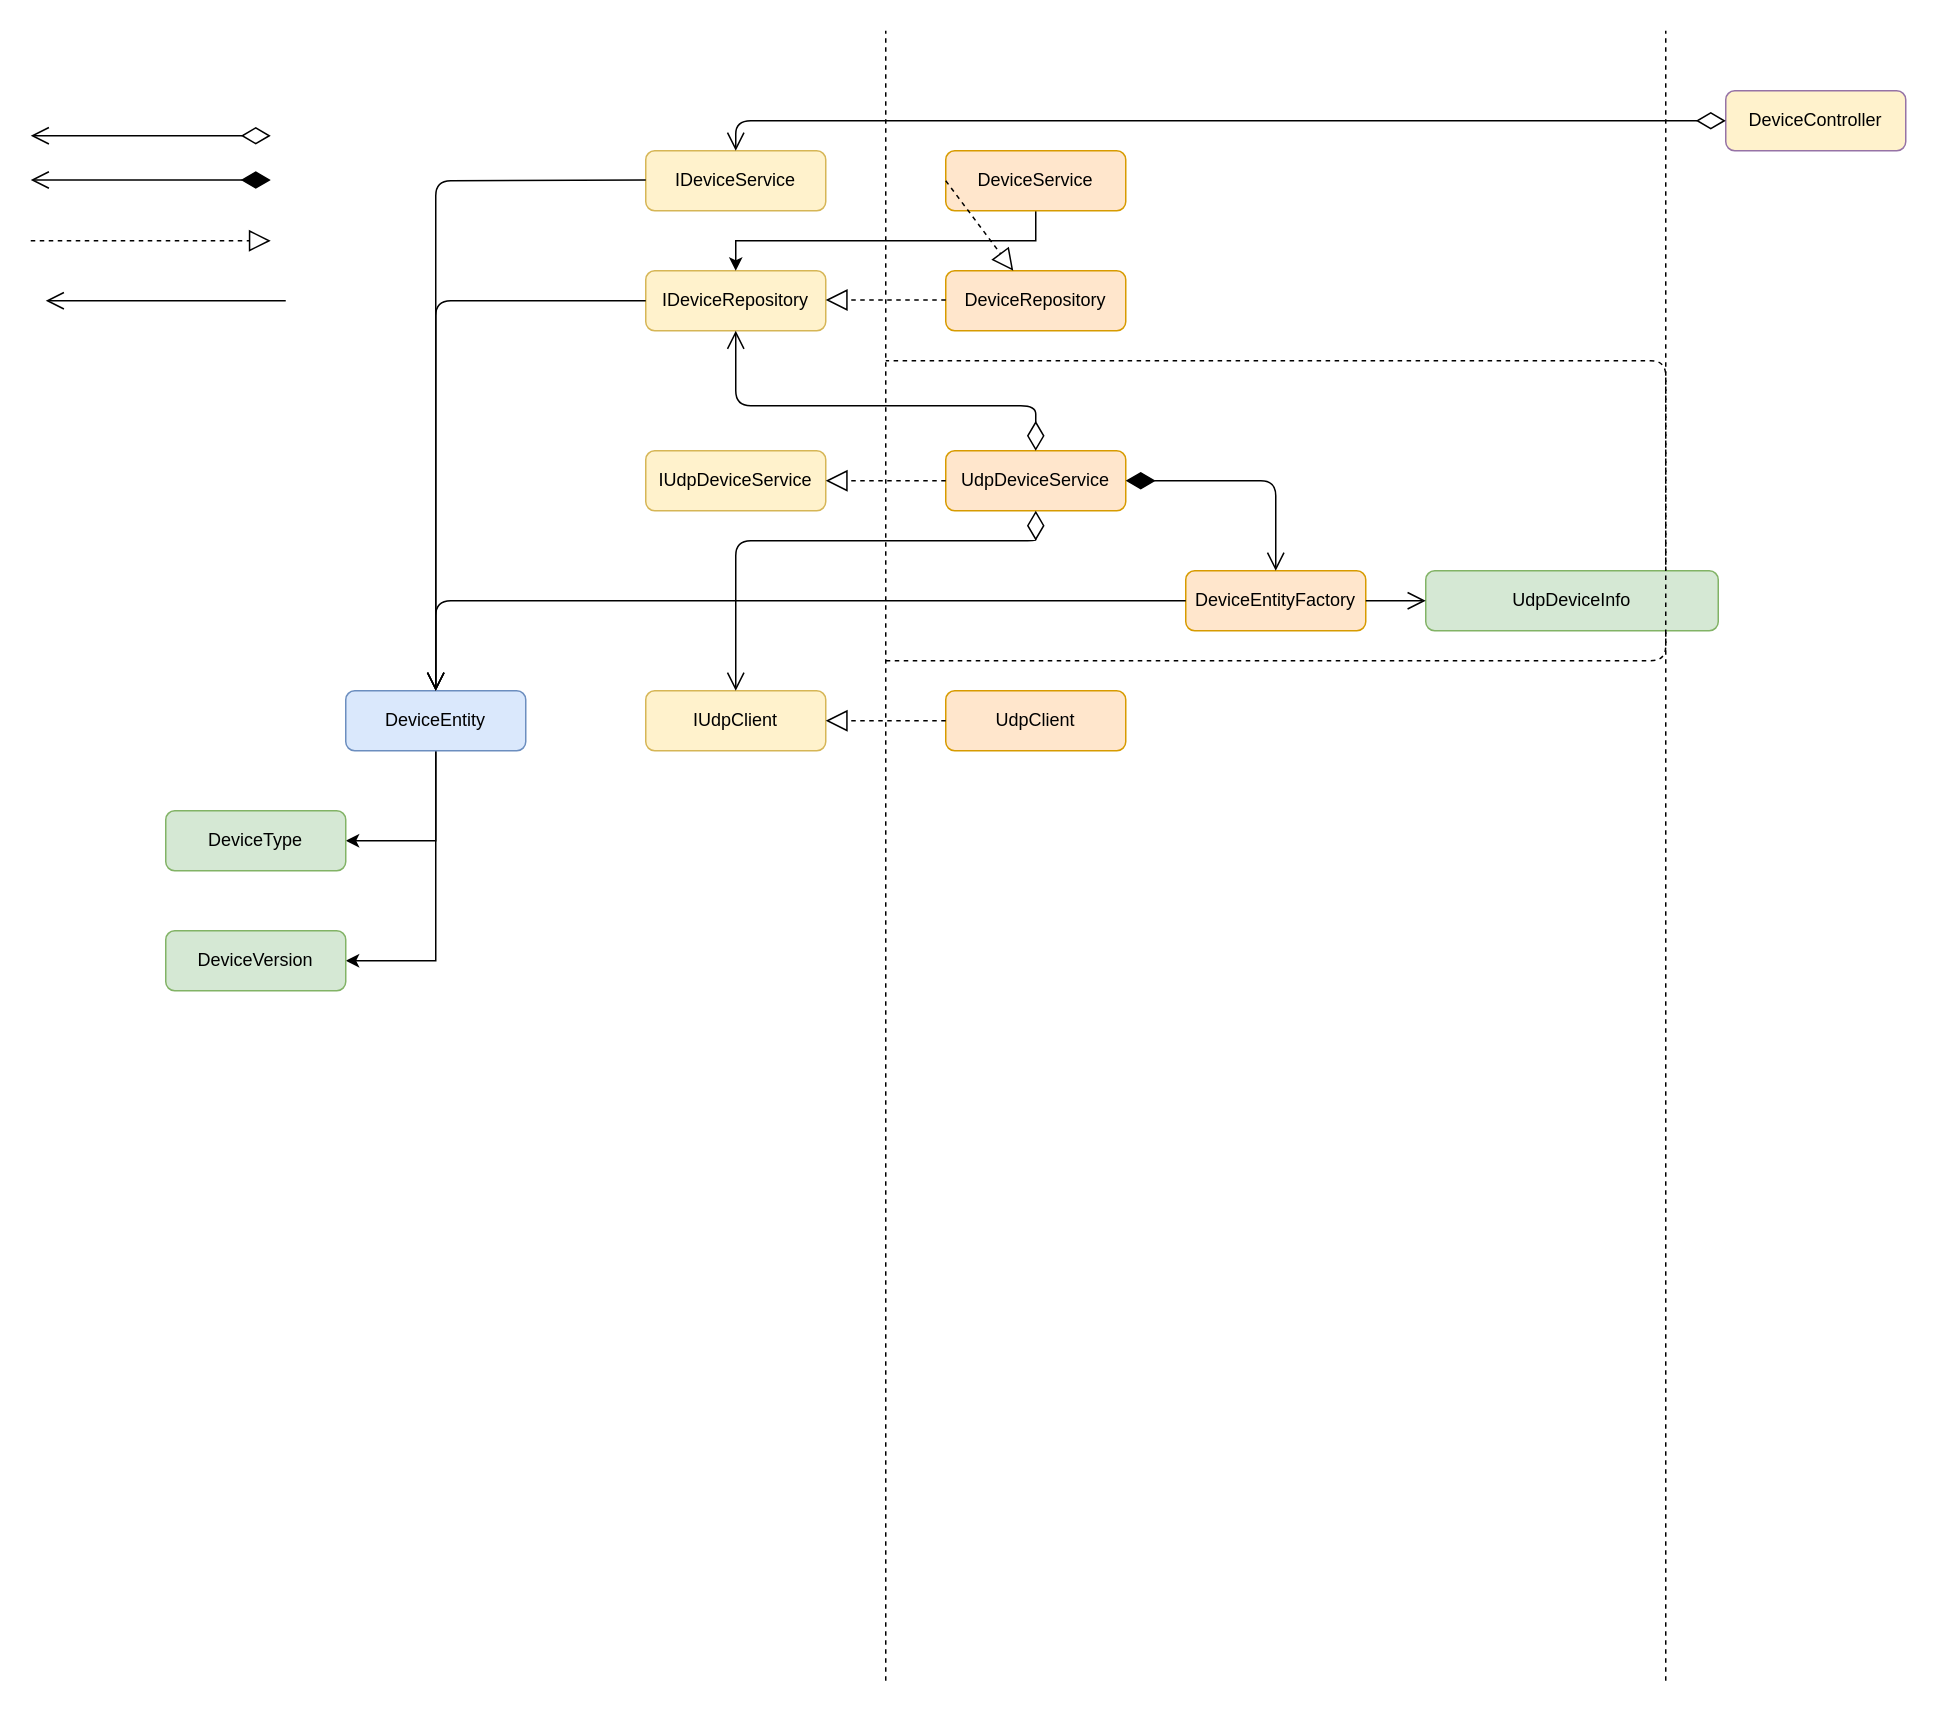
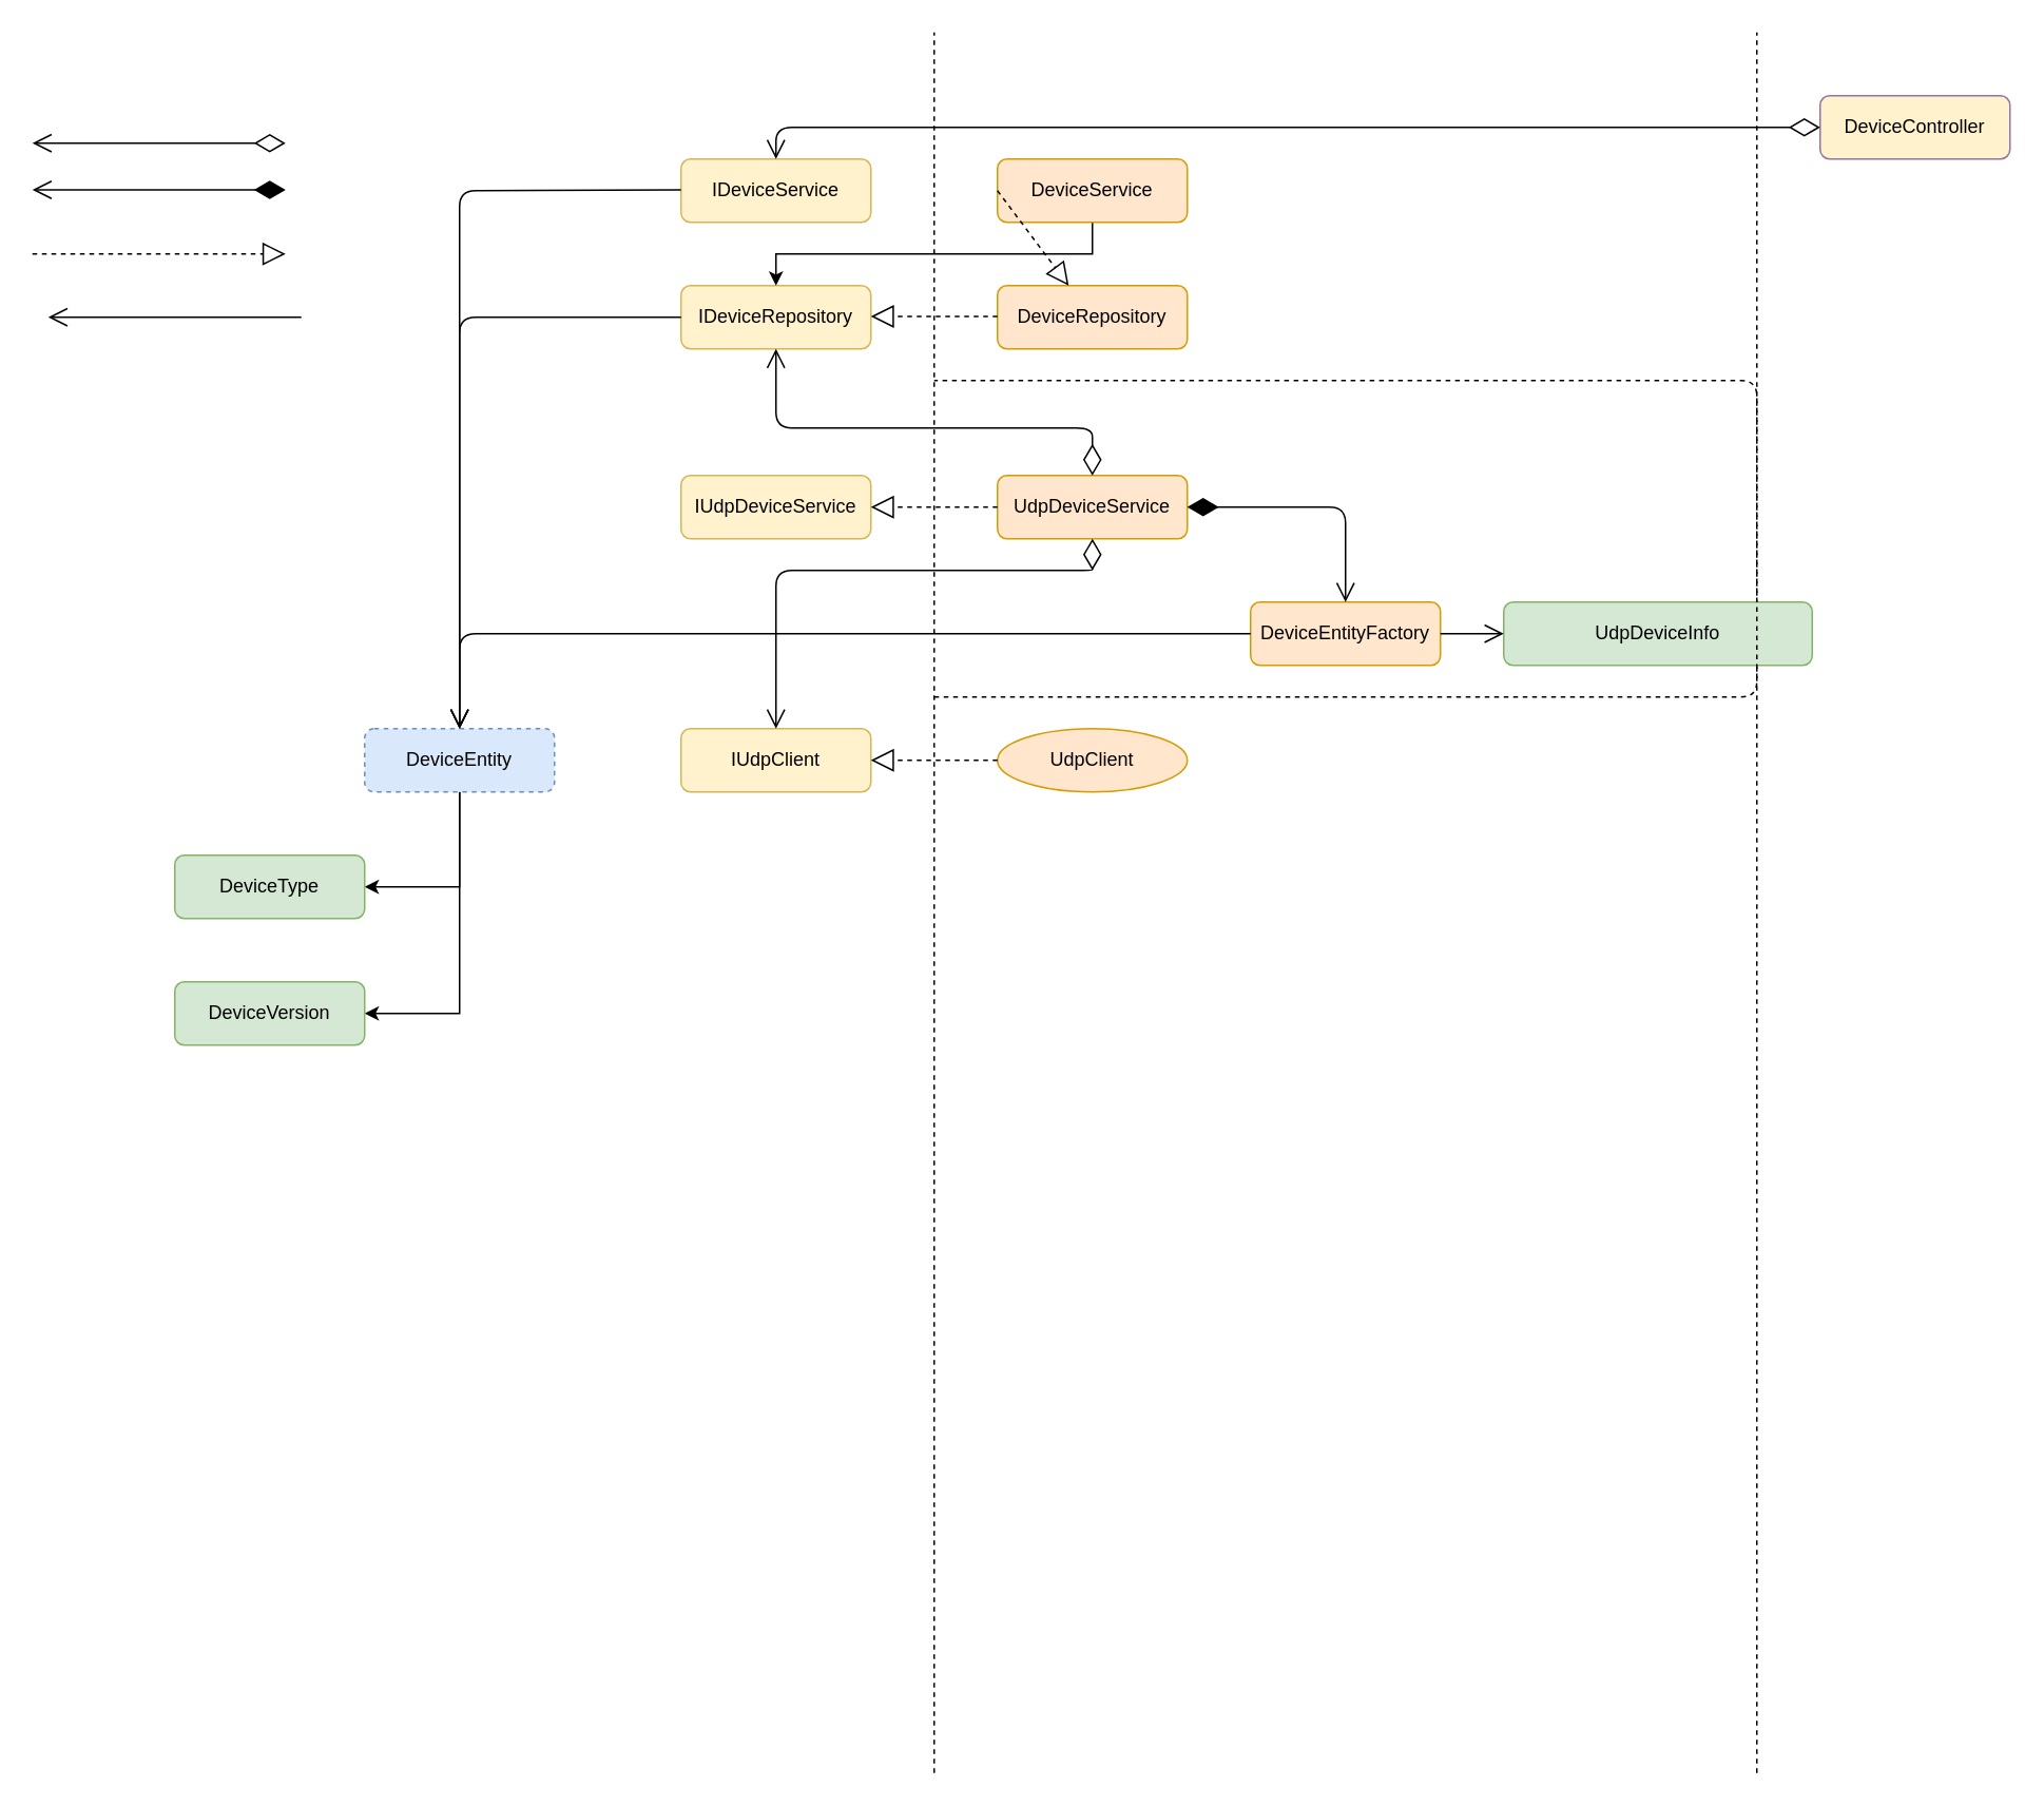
- <mxCell id="4" value="DeviceEntity" style="rounded=1;whiteSpace=wrap;html=1;fillColor=#dae8fc;strokeColor=#6c8ebf;" parent="1" vertex="1"><mxGeometry y="460" width="120" height="40" as="geometry" x="230" /></mxCell>
+ <mxCell id="4" value="DeviceEntity" style="rounded=1;whiteSpace=wrap;html=1;fillColor=#dae8fc;strokeColor=#6c8ebf;dashed=1;" parent="1" vertex="1"><mxGeometry y="460" width="120" height="40" as="geometry" x="230" /></mxCell>
- <mxCell id="18" value="UdpClient" style="rounded=1;whiteSpace=wrap;html=1;fillColor=#ffe6cc;strokeColor=#d79b00;" parent="1" vertex="1"><mxGeometry x="630" y="460" width="120" height="40" as="geometry" /></mxCell>
+ <mxCell id="18" value="UdpClient" style="ellipse;whiteSpace=wrap;html=1;fillColor=#ffe6cc;strokeColor=#d79b00;" parent="1" vertex="1"><mxGeometry x="630" y="460" width="120" height="40" as="geometry" /></mxCell>
